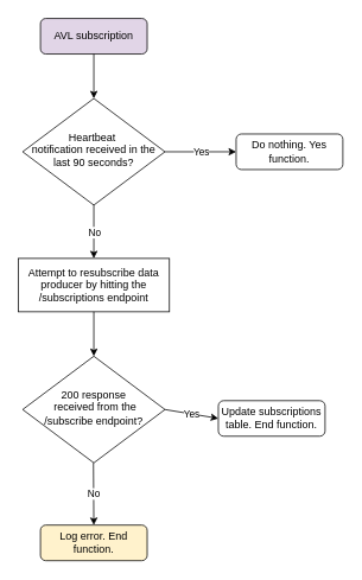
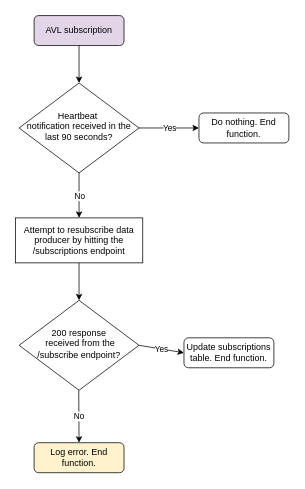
- <mxCell id="4" value="Do nothing. Yes function." style="rounded=1;whiteSpace=wrap;html=1;fontSize=12;glass=0;strokeWidth=1;shadow=0;" parent="1" vertex="1"><mxGeometry x="265" y="150" width="120" height="40" as="geometry" /></mxCell>
+ <mxCell id="4" value="Do nothing. End function." style="rounded=1;whiteSpace=wrap;html=1;fontSize=12;glass=0;strokeWidth=1;shadow=0;" parent="1" vertex="1"><mxGeometry x="265" y="150" width="120" height="40" as="geometry" /></mxCell>
